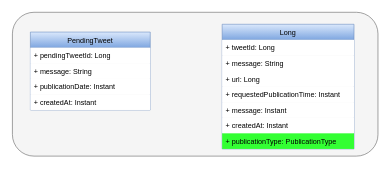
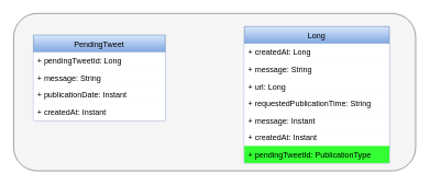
- <mxCell id="9" value="+ tweetId: Long" style="text;align=left;verticalAlign=top;spacingLeft=4;spacingRight=4;overflow=hidden;rotatable=0;points=[[0,0.5],[1,0.5]];portConstraint=eastwest;fillColor=default;" vertex="1" parent="8"><mxGeometry y="26" width="220" height="26" as="geometry" /></mxCell>
+ <mxCell id="9" value="+ createdAt: Long" style="text;align=left;verticalAlign=top;spacingLeft=4;spacingRight=4;overflow=hidden;rotatable=0;points=[[0,0.5],[1,0.5]];portConstraint=eastwest;fillColor=default;" vertex="1" parent="8"><mxGeometry y="26" width="220" height="26" as="geometry" /></mxCell>
- <mxCell id="12" value="+ requestedPublicationTime: Instant" style="text;strokeColor=none;fillColor=default;align=left;verticalAlign=top;spacingLeft=4;spacingRight=4;overflow=hidden;rotatable=0;points=[[0,0.5],[1,0.5]];portConstraint=eastwest;" vertex="1" parent="8"><mxGeometry y="104" width="220" height="26" as="geometry" /></mxCell>
+ <mxCell id="12" value="+ requestedPublicationTime: String" style="text;strokeColor=none;fillColor=default;align=left;verticalAlign=top;spacingLeft=4;spacingRight=4;overflow=hidden;rotatable=0;points=[[0,0.5],[1,0.5]];portConstraint=eastwest;" vertex="1" parent="8"><mxGeometry y="104" width="220" height="26" as="geometry" /></mxCell>
- <mxCell id="15" value="+ publicationType: PublicationType" style="text;strokeColor=none;fillColor=#33FF33;align=left;verticalAlign=top;spacingLeft=4;spacingRight=4;overflow=hidden;rotatable=0;points=[[0,0.5],[1,0.5]];portConstraint=eastwest;" vertex="1" parent="8"><mxGeometry y="182" width="220" height="26" as="geometry" /></mxCell>
+ <mxCell id="15" value="+ pendingTweetId: PublicationType" style="text;strokeColor=none;fillColor=#33FF33;align=left;verticalAlign=top;spacingLeft=4;spacingRight=4;overflow=hidden;rotatable=0;points=[[0,0.5],[1,0.5]];portConstraint=eastwest;" vertex="1" parent="8"><mxGeometry y="182" width="220" height="26" as="geometry" /></mxCell>
